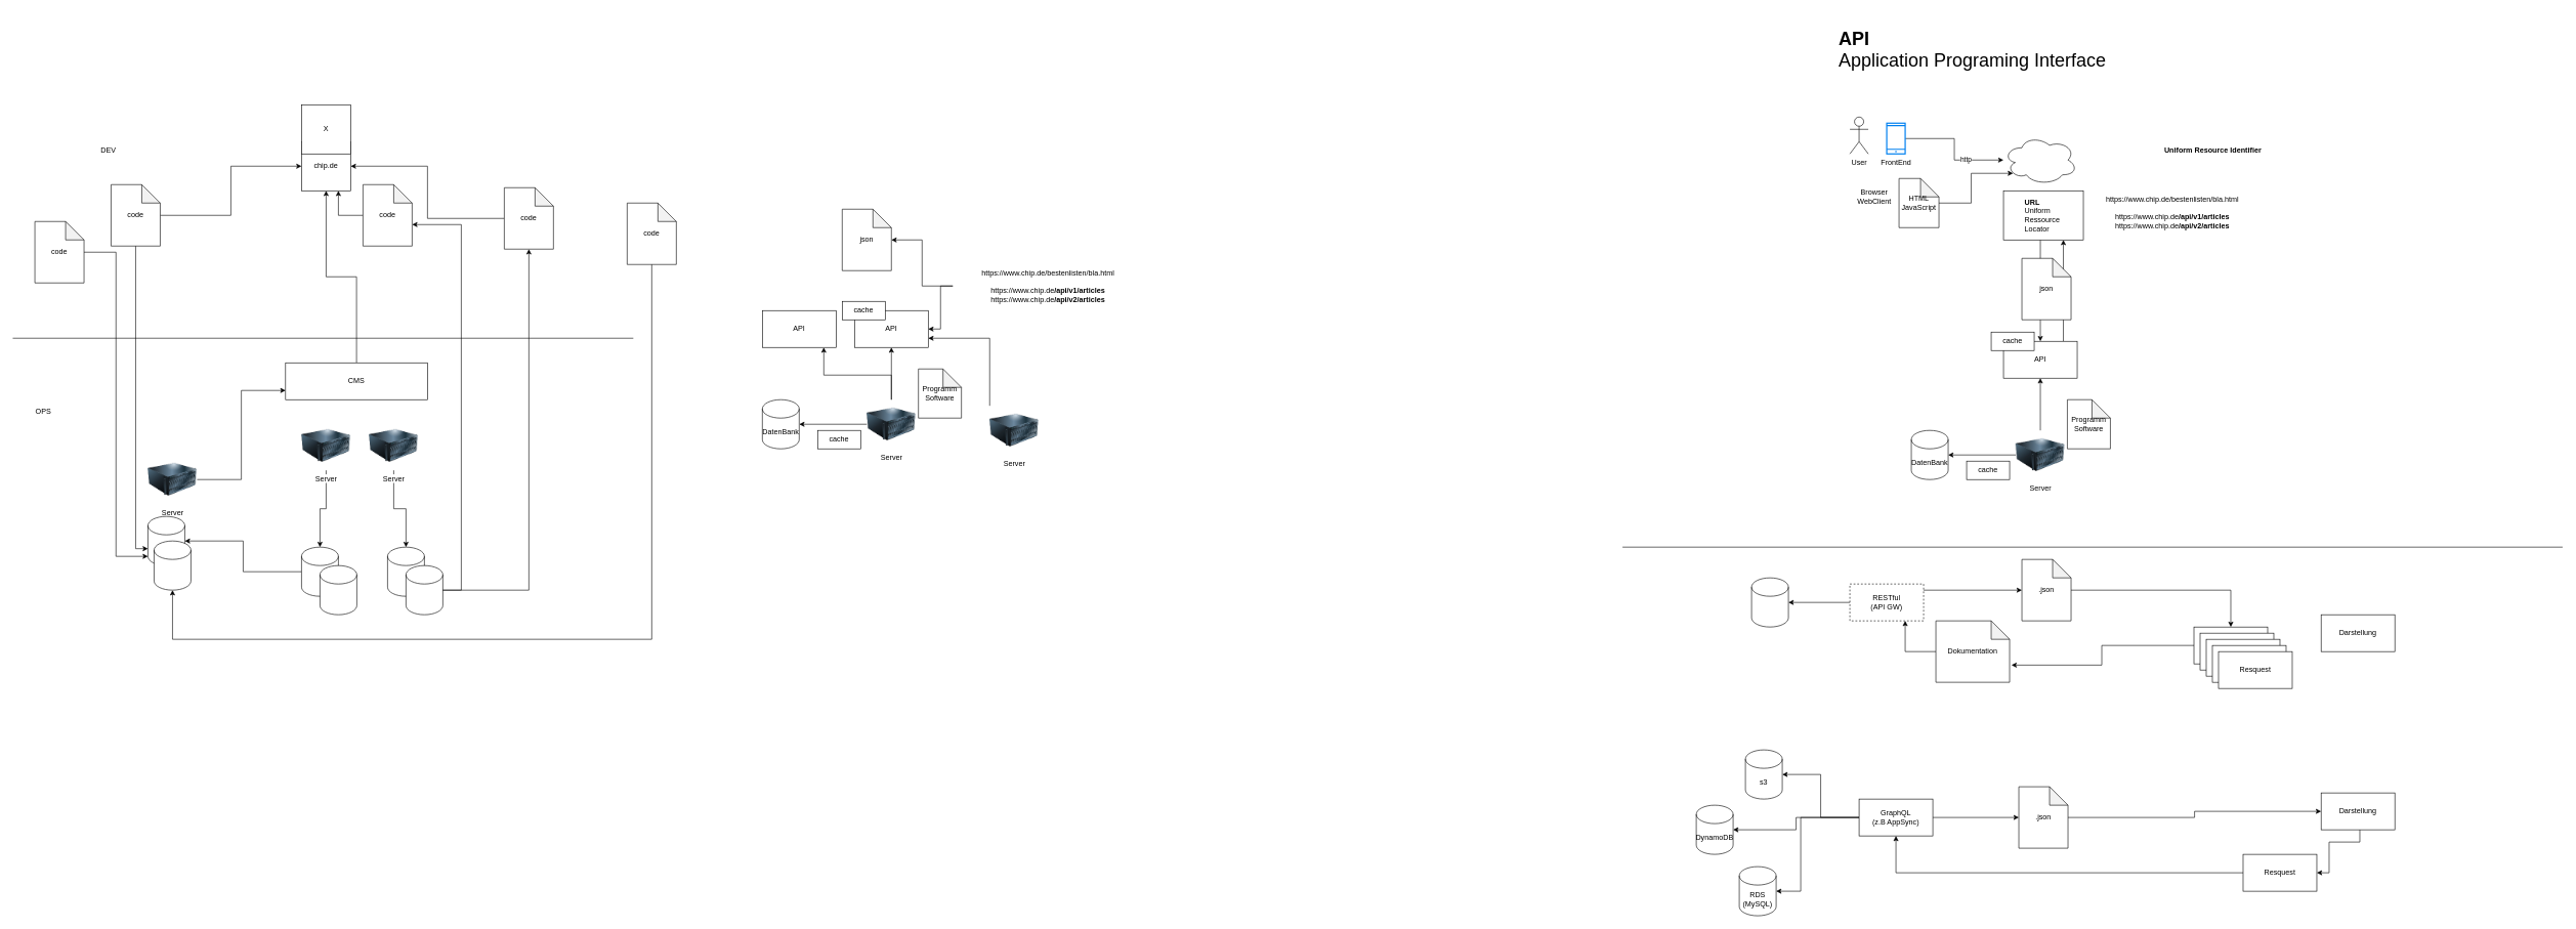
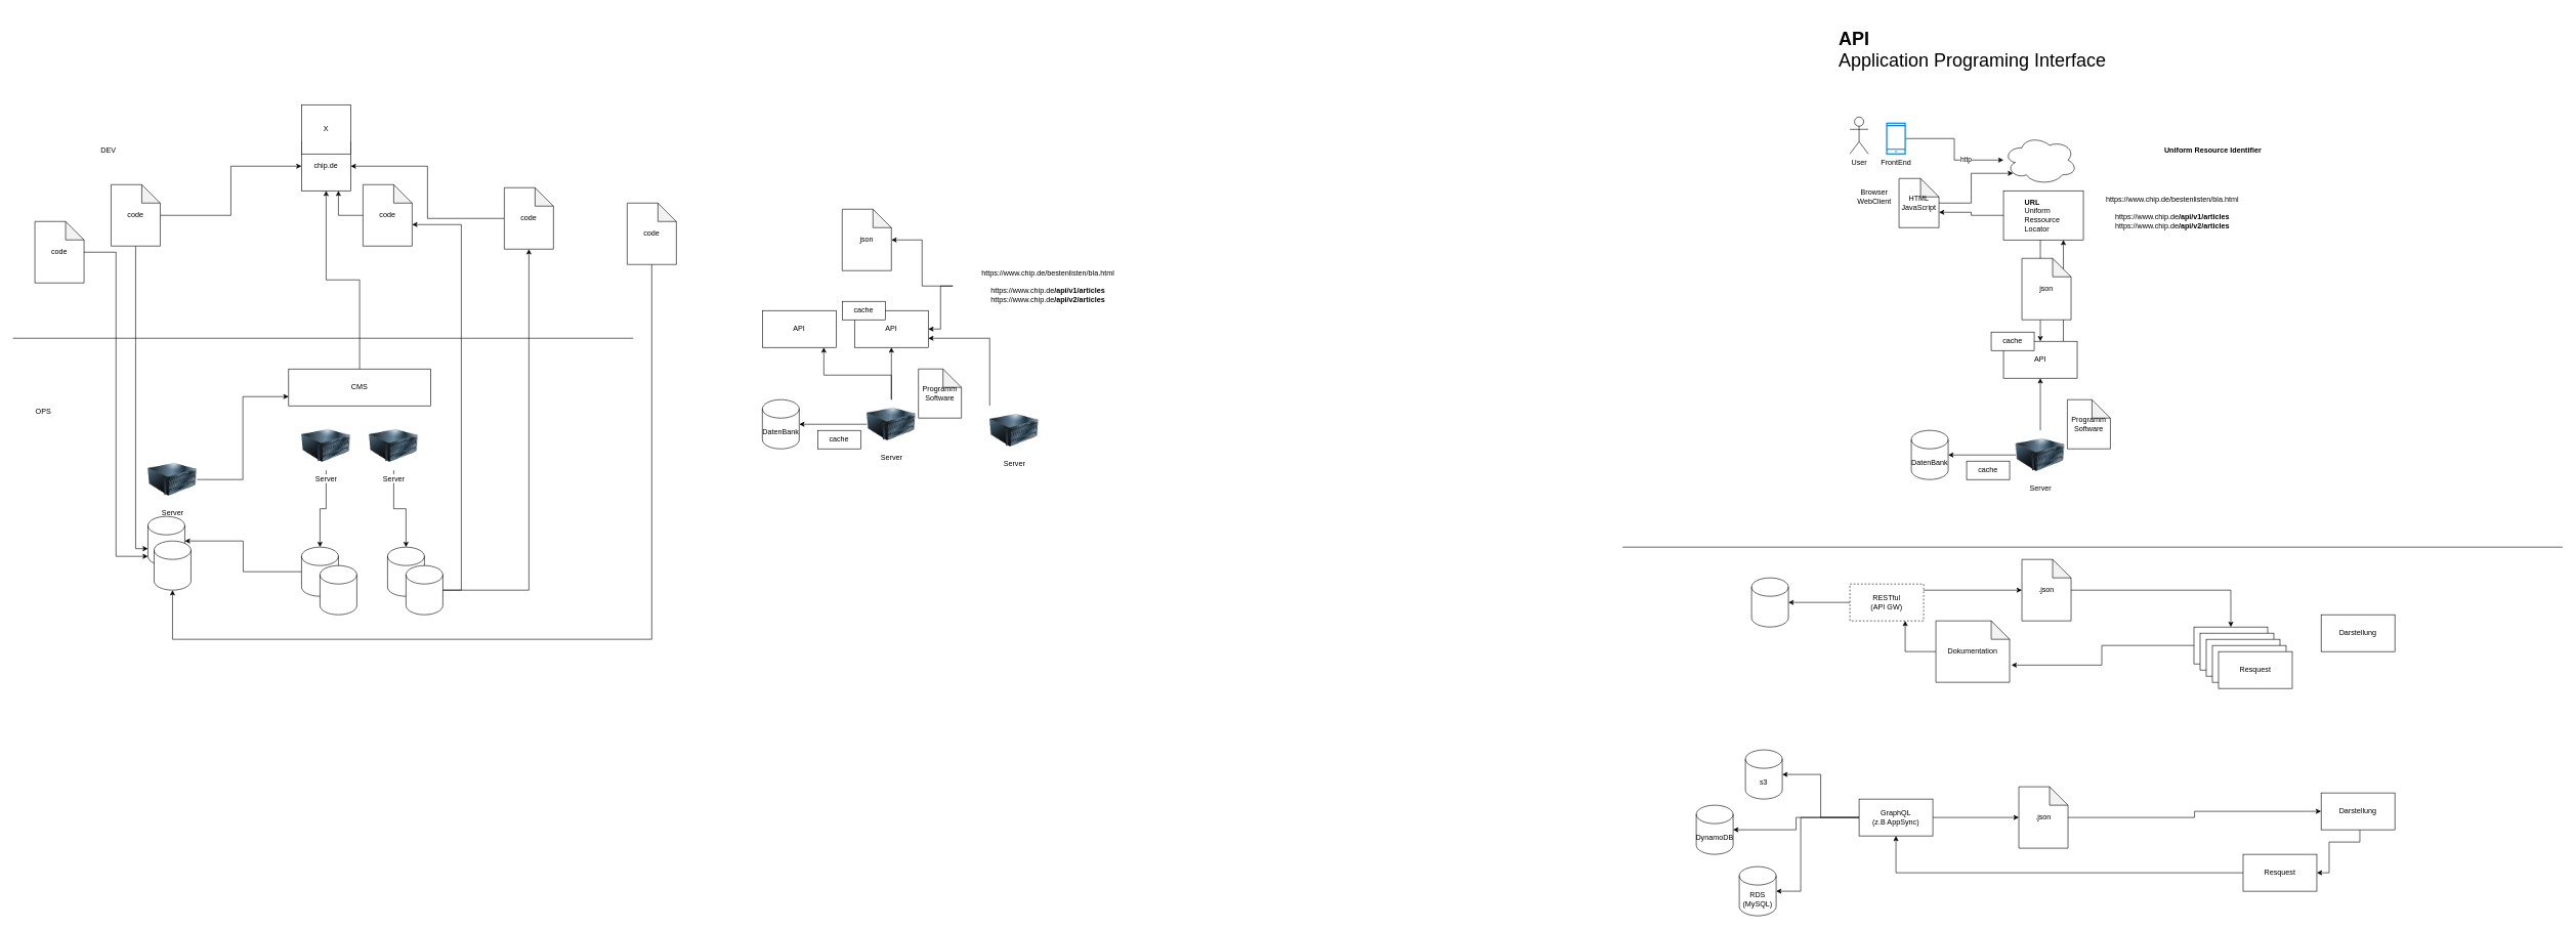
+ <mxCell id="18" style="edgeStyle=orthogonalEdgeStyle;rounded=0;orthogonalLoop=1;jettySize=auto;html=1;entryX=0;entryY=0;entryDx=65;entryDy=55;entryPerimeter=0;" parent="1" source="17" target="13" edge="1"><mxGeometry relative="1" as="geometry" /></mxCell>
- <mxCell id="72" value="CMS" style="rounded=0;whiteSpace=wrap;html=1;" parent="1" vertex="1"><mxGeometry x="464" y="590" width="231" height="60" as="geometry" /></mxCell>
+ <mxCell id="72" value="CMS" style="rounded=0;whiteSpace=wrap;html=1;" parent="1" vertex="1"><mxGeometry x="469" y="600" width="231" height="60" as="geometry" /></mxCell>
